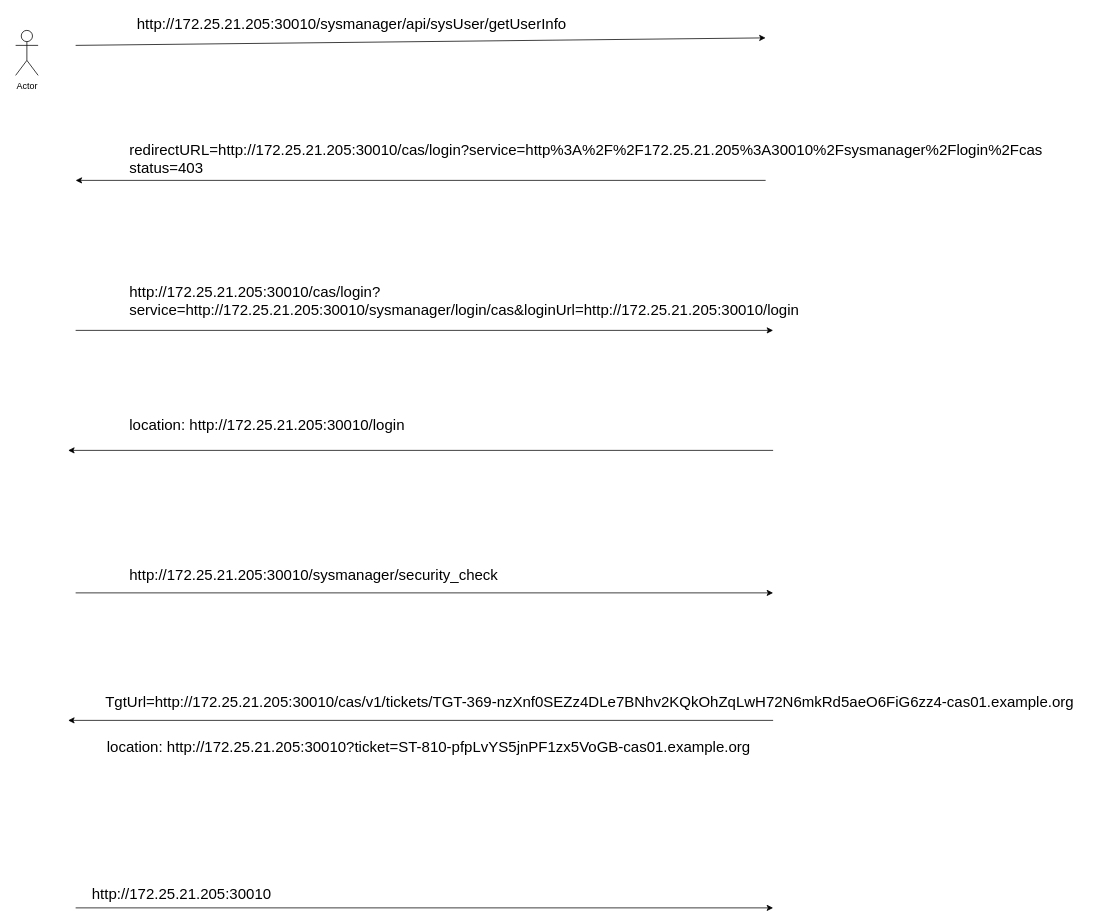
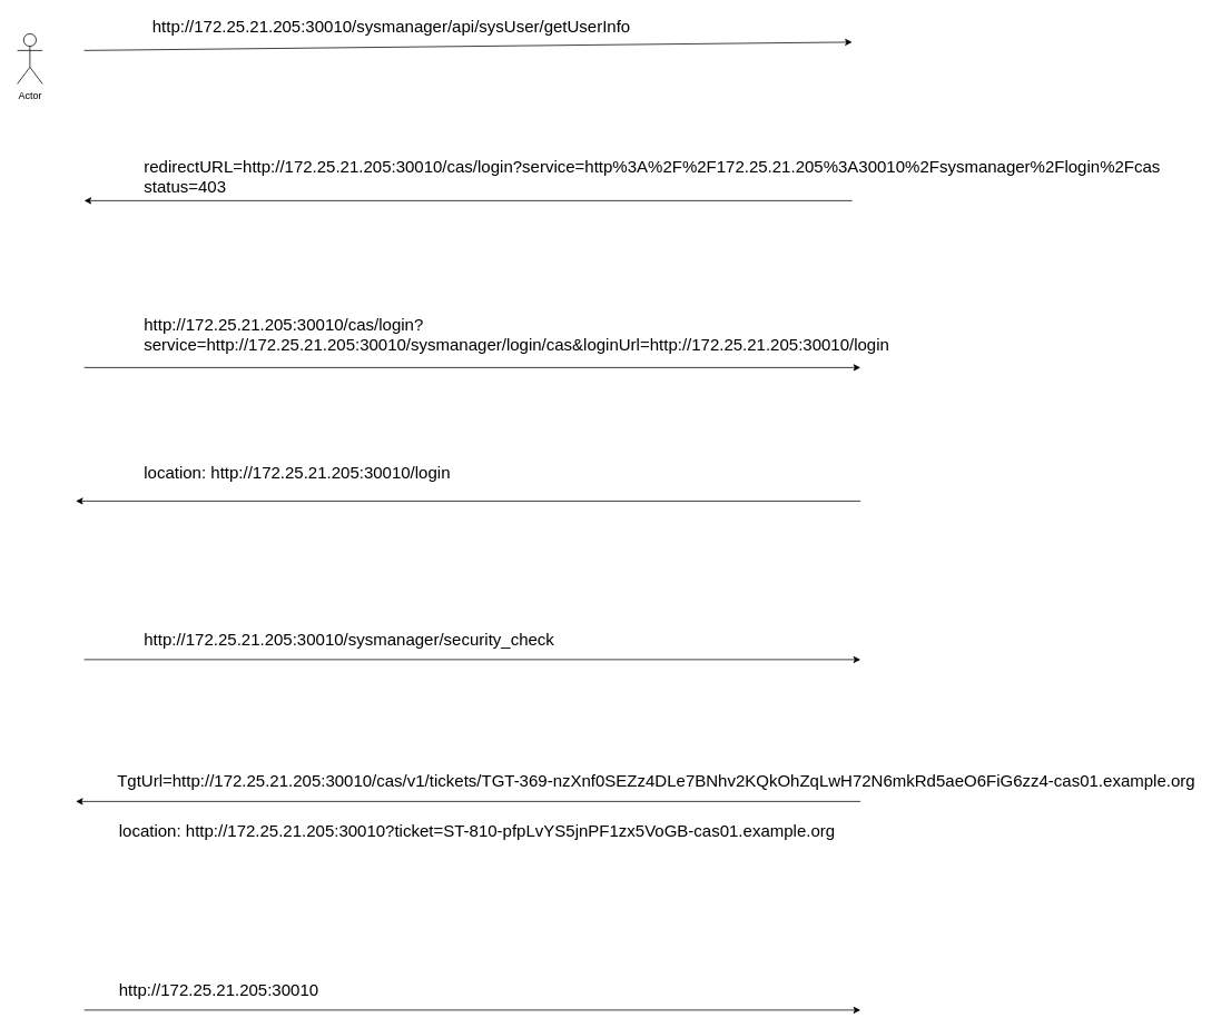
- <mxCell id="17" value="&lt;span&gt;http://172.25.21.205:30010&lt;/span&gt;" style="text;html=1;align=left;verticalAlign=middle;resizable=0;points=[];autosize=1;fontSize=20;" vertex="1" parent="1"><mxGeometry x="120" y="1175" width="250" height="30" as="geometry" /></mxCell>
+ <mxCell id="17" value="&lt;span&gt;http://172.25.21.205:30010&lt;/span&gt;" style="text;html=1;align=left;verticalAlign=middle;resizable=0;points=[];autosize=1;fontSize=20;" vertex="1" parent="1"><mxGeometry x="140" y="1170" width="250" height="30" as="geometry" /></mxCell>
